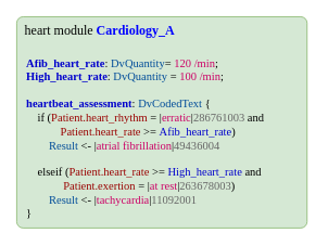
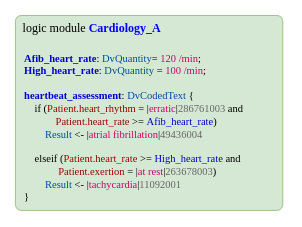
- <mxCell id="2" value="&lt;div style=&quot;text-align: center ; font-size: 16px&quot;&gt;heart module&amp;nbsp;&lt;b style=&quot;font-size: 16px&quot;&gt;&lt;font color=&quot;#0000ff&quot; style=&quot;font-size: 16px&quot;&gt;Cardiology_A&lt;/font&gt;&lt;/b&gt;&lt;/div&gt;&lt;font color=&quot;#595959&quot; style=&quot;font-size: 16px&quot;&gt;&lt;div style=&quot;text-align: center ; font-size: 16px&quot;&gt;&lt;span style=&quot;font-size: 16px&quot;&gt;&amp;nbsp; &amp;nbsp; &amp;nbsp; &amp;nbsp; &amp;nbsp;&lt;/span&gt;&lt;span style=&quot;font-size: 16px&quot;&gt;&amp;nbsp; &amp;nbsp; &amp;nbsp; &amp;nbsp;&lt;/span&gt;&lt;/div&gt;&lt;/font&gt;" style="rounded=1;whiteSpace=wrap;html=1;fontSize=16;arcSize=3;verticalAlign=top;fillColor=#d5e8d4;strokeColor=#82b366;align=left;spacingLeft=8;fontFamily=Tahoma;" parent="1" vertex="1"><mxGeometry x="20" y="20" width="355.87" height="259.5" as="geometry" /></mxCell>
+ <mxCell id="2" value="&lt;div style=&quot;text-align: center ; font-size: 16px&quot;&gt;logic module&amp;nbsp;&lt;b style=&quot;font-size: 16px&quot;&gt;&lt;font color=&quot;#0000ff&quot; style=&quot;font-size: 16px&quot;&gt;Cardiology_A&lt;/font&gt;&lt;/b&gt;&lt;/div&gt;&lt;font color=&quot;#595959&quot; style=&quot;font-size: 16px&quot;&gt;&lt;div style=&quot;text-align: center ; font-size: 16px&quot;&gt;&lt;span style=&quot;font-size: 16px&quot;&gt;&amp;nbsp; &amp;nbsp; &amp;nbsp; &amp;nbsp; &amp;nbsp;&lt;/span&gt;&lt;span style=&quot;font-size: 16px&quot;&gt;&amp;nbsp; &amp;nbsp; &amp;nbsp; &amp;nbsp;&lt;/span&gt;&lt;/div&gt;&lt;/font&gt;" style="rounded=1;whiteSpace=wrap;html=1;fontSize=16;arcSize=3;verticalAlign=top;fillColor=#d5e8d4;strokeColor=#82b366;align=left;spacingLeft=8;fontFamily=Tahoma;" parent="1" vertex="1"><mxGeometry x="20" y="20" width="355.87" height="259.5" as="geometry" /></mxCell>
